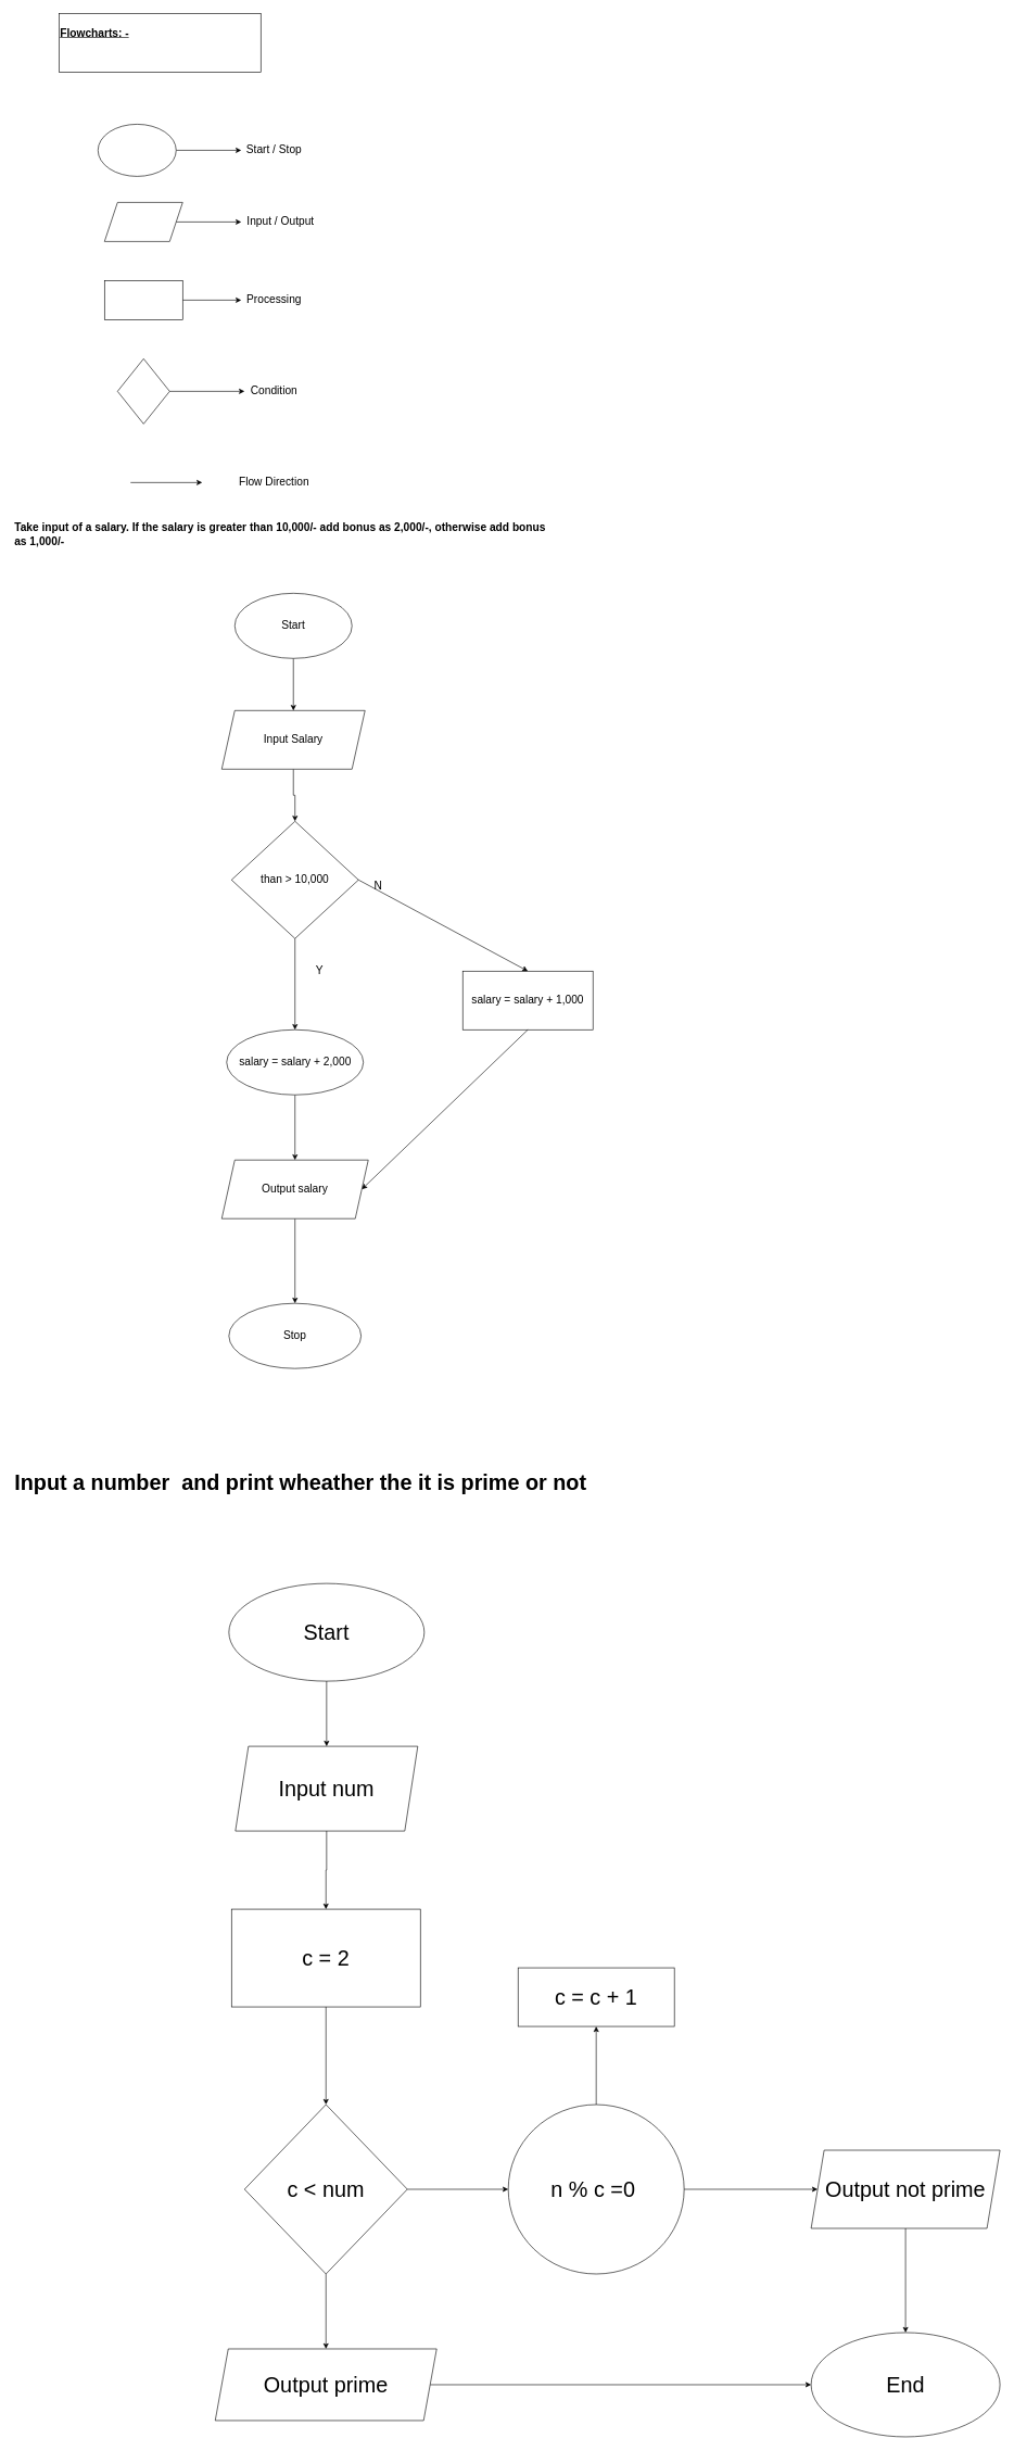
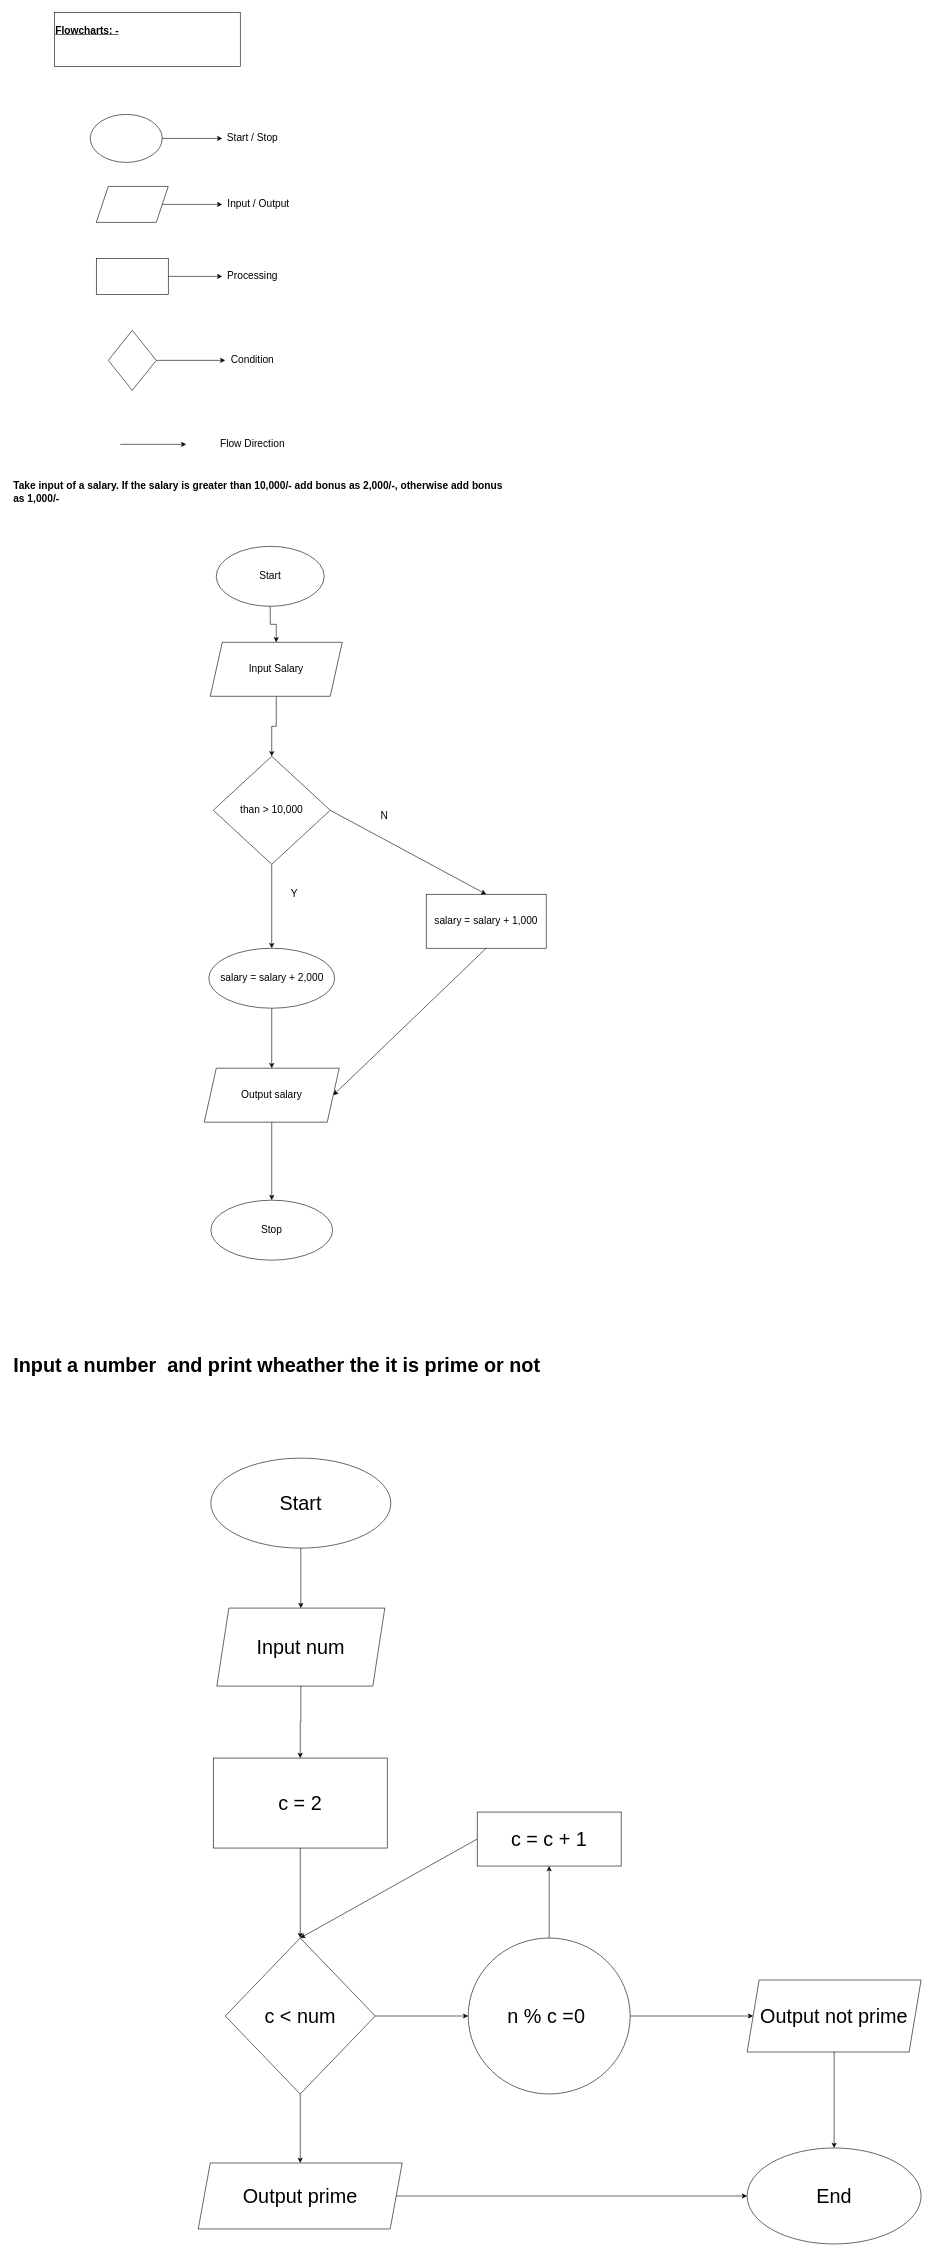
- <mxCell id="21" value="Input Salary" style="shape=parallelogram;perimeter=parallelogramPerimeter;whiteSpace=wrap;html=1;fixedSize=1;fontSize=17;" vertex="1" parent="1"><mxGeometry x="340" y="1090" width="220" height="90" as="geometry" /></mxCell>
+ <mxCell id="21" value="Input Salary" style="shape=parallelogram;perimeter=parallelogramPerimeter;whiteSpace=wrap;html=1;fixedSize=1;fontSize=17;" vertex="1" parent="1"><mxGeometry x="350" y="1070" width="220" height="90" as="geometry" /></mxCell>
- <mxCell id="33" value="N" style="text;html=1;align=center;verticalAlign=middle;resizable=0;points=[];autosize=1;strokeColor=none;fillColor=none;fontSize=17;" vertex="1" parent="1"><mxGeometry x="565" y="1345" width="30" height="30" as="geometry" /></mxCell>
+ <mxCell id="33" value="N" style="text;html=1;align=center;verticalAlign=middle;resizable=0;points=[];autosize=1;strokeColor=none;fillColor=none;fontSize=17;" vertex="1" parent="1"><mxGeometry x="625" y="1345" width="30" height="30" as="geometry" /></mxCell>
+ <mxCell id="48" value="" style="endArrow=classic;html=1;rounded=0;fontSize=33;exitX=0;exitY=0.5;exitDx=0;exitDy=0;entryX=0.5;entryY=0;entryDx=0;entryDy=0;" edge="1" parent="1" source="47" target="43"><mxGeometry width="50" height="50" relative="1" as="geometry"><mxPoint x="670" y="3240" as="sourcePoint" /><mxPoint x="500" y="3310" as="targetPoint" /></mxGeometry></mxCell>
